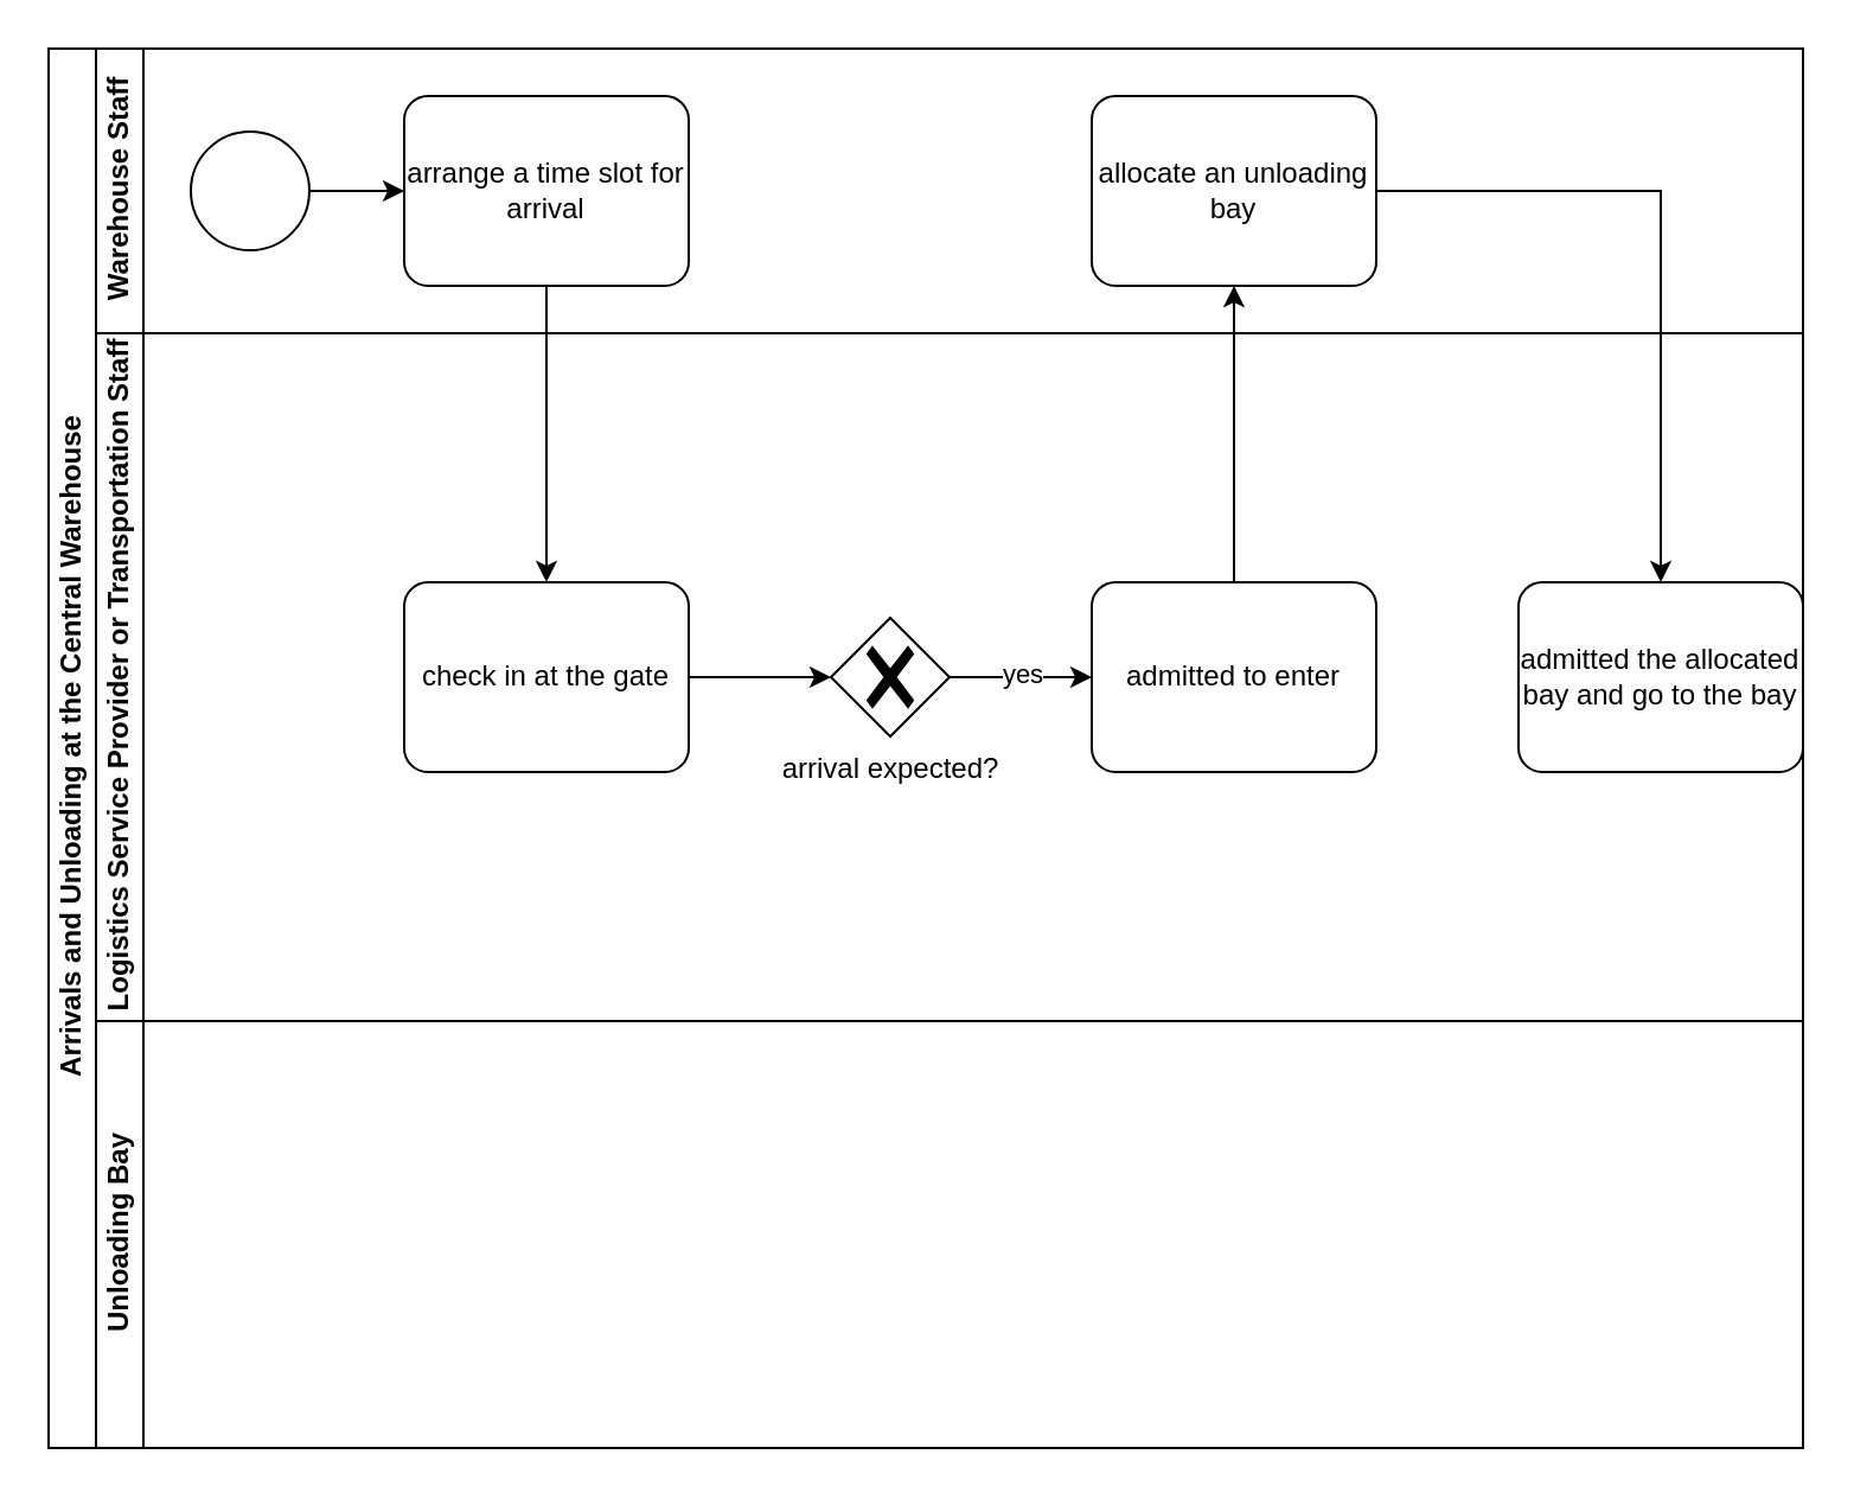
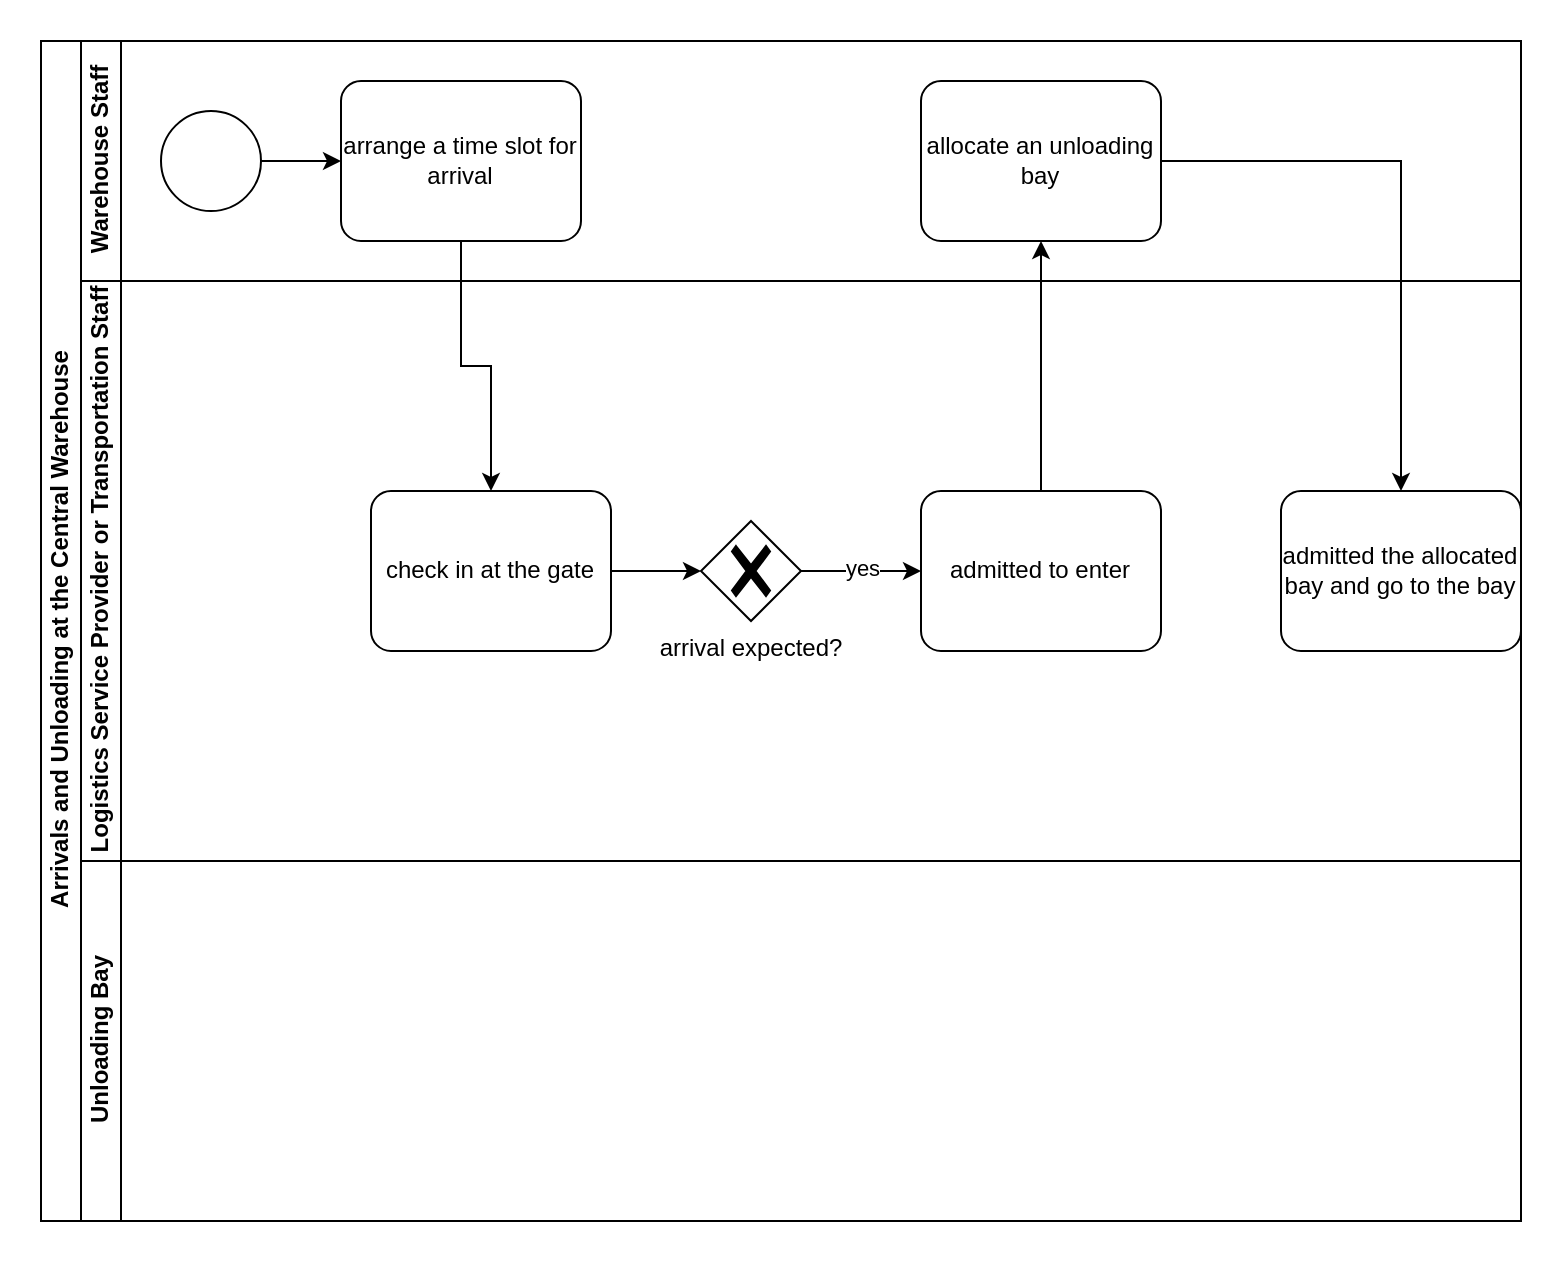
- <mxCell id="10" value="check in at the gate" style="points=[[0.25,0,0],[0.5,0,0],[0.75,0,0],[1,0.25,0],[1,0.5,0],[1,0.75,0],[0.75,1,0],[0.5,1,0],[0.25,1,0],[0,0.75,0],[0,0.5,0],[0,0.25,0]];shape=mxgraph.bpmn.task;whiteSpace=wrap;rectStyle=rounded;size=10;html=1;taskMarker=abstract;" vertex="1" parent="8"><mxGeometry x="130" y="105" width="120" height="80" as="geometry" /></mxCell>
+ <mxCell id="10" value="check in at the gate" style="points=[[0.25,0,0],[0.5,0,0],[0.75,0,0],[1,0.25,0],[1,0.5,0],[1,0.75,0],[0.75,1,0],[0.5,1,0],[0.25,1,0],[0,0.75,0],[0,0.5,0],[0,0.25,0]];shape=mxgraph.bpmn.task;whiteSpace=wrap;rectStyle=rounded;size=10;html=1;taskMarker=abstract;" vertex="1" parent="8"><mxGeometry x="145" y="105" width="120" height="80" as="geometry" /></mxCell>
